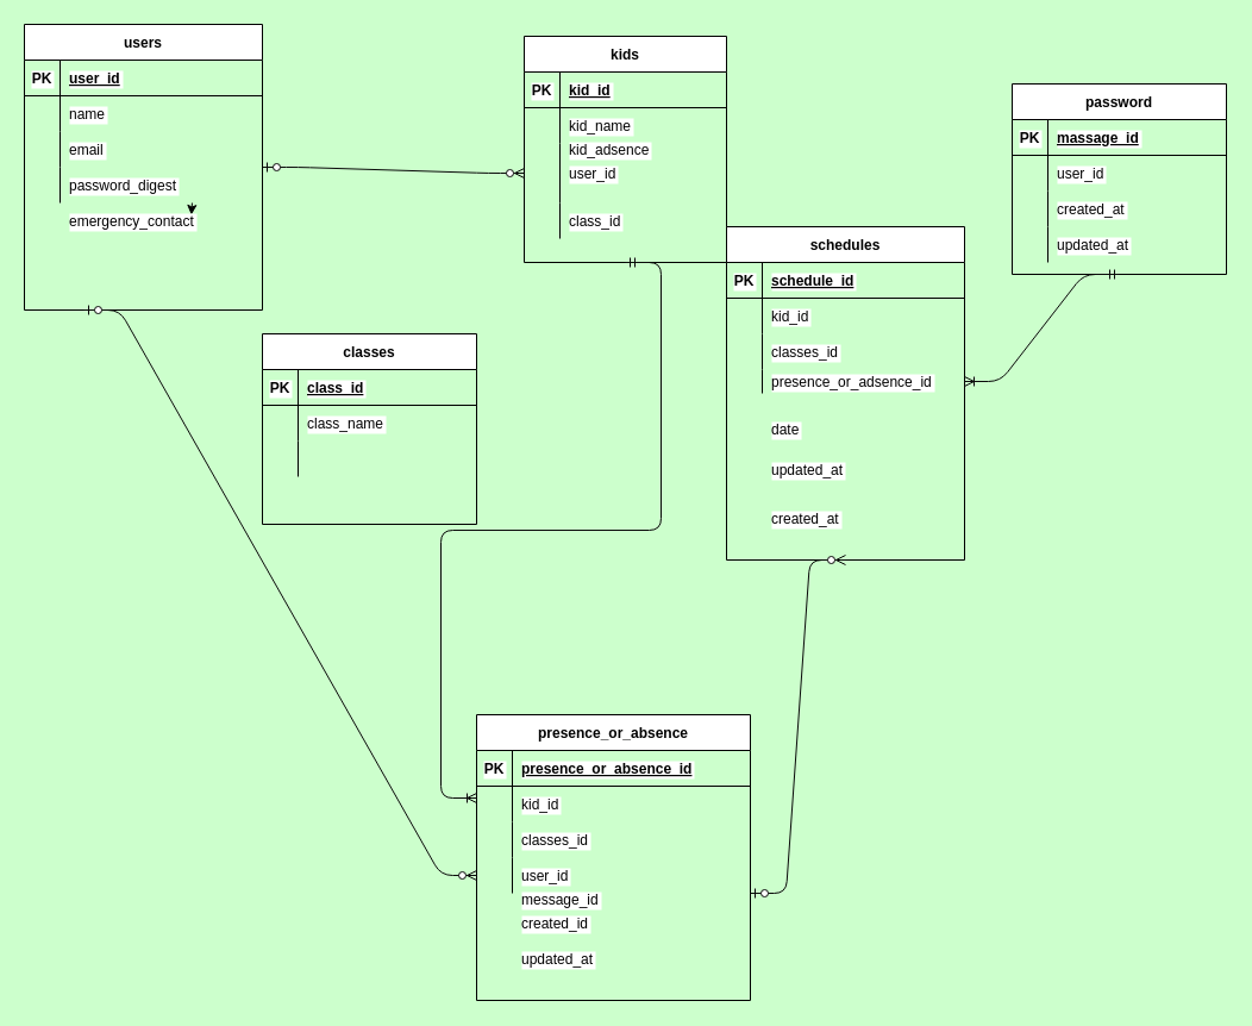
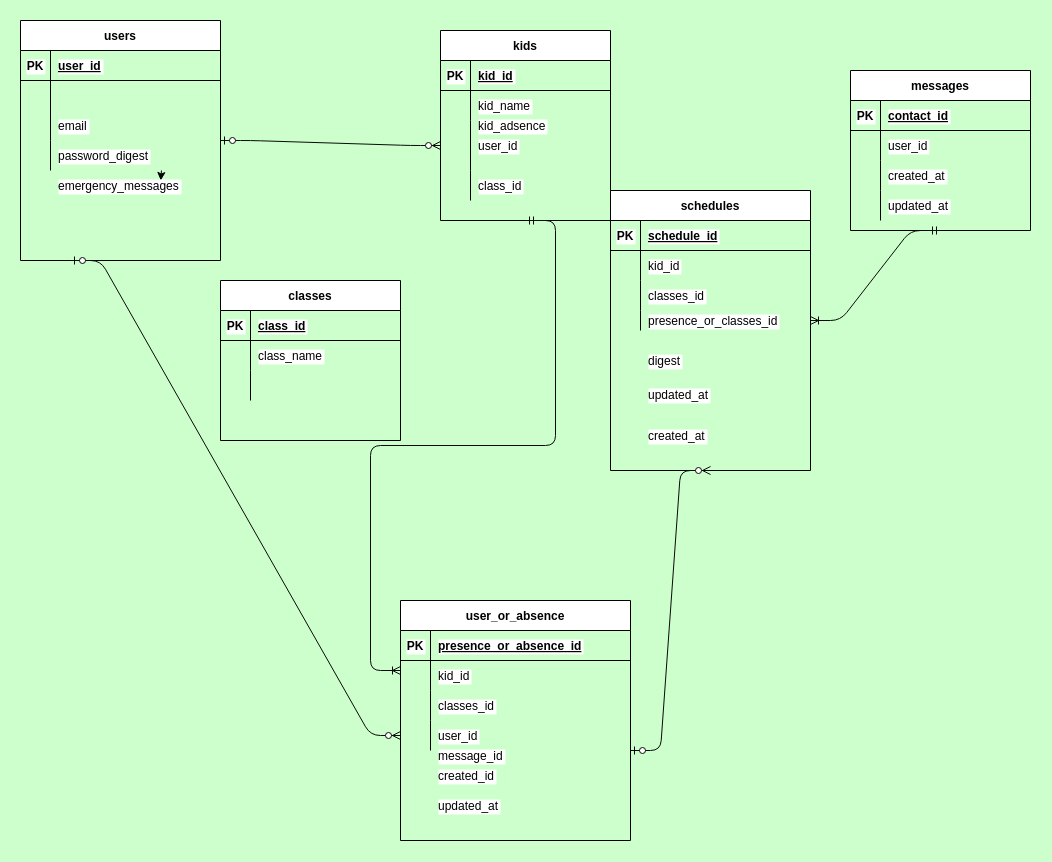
- <mxCell id="74" value="password" style="shape=table;startSize=30;container=1;collapsible=1;childLayout=tableLayout;fixedRows=1;rowLines=0;fontStyle=1;align=center;resizeLast=1;labelBackgroundColor=#FFFFFF;fontColor=#000000;" vertex="1" parent="1"><mxGeometry x="850" y="70" width="180" height="160" as="geometry" /></mxCell>
+ <mxCell id="74" value="messages" style="shape=table;startSize=30;container=1;collapsible=1;childLayout=tableLayout;fixedRows=1;rowLines=0;fontStyle=1;align=center;resizeLast=1;labelBackgroundColor=#FFFFFF;fontColor=#000000;" vertex="1" parent="1"><mxGeometry x="850" y="70" width="180" height="160" as="geometry" /></mxCell>
- <mxCell id="9" value="name" style="shape=partialRectangle;connectable=0;fillColor=none;top=0;left=0;bottom=0;right=0;align=left;spacingLeft=6;overflow=hidden;labelBackgroundColor=#FFFFFF;fontColor=#000000;" vertex="1" parent="7"><mxGeometry x="30" width="170" height="30" as="geometry"><mxRectangle width="170" height="30" as="alternateBounds" /></mxGeometry></mxCell>
- <mxCell id="77" value="massage_id" style="shape=partialRectangle;connectable=0;fillColor=none;top=0;left=0;bottom=0;right=0;align=left;spacingLeft=6;fontStyle=5;overflow=hidden;labelBackgroundColor=#FFFFFF;fontColor=#000000;" vertex="1" parent="75"><mxGeometry x="30" width="150" height="30" as="geometry"><mxRectangle width="150" height="30" as="alternateBounds" /></mxGeometry></mxCell>
+ <mxCell id="77" value="contact_id" style="shape=partialRectangle;connectable=0;fillColor=none;top=0;left=0;bottom=0;right=0;align=left;spacingLeft=6;fontStyle=5;overflow=hidden;labelBackgroundColor=#FFFFFF;fontColor=#000000;" vertex="1" parent="75"><mxGeometry x="30" width="150" height="30" as="geometry"><mxRectangle width="150" height="30" as="alternateBounds" /></mxGeometry></mxCell>
- <mxCell id="29" value="emergency_contact" style="shape=partialRectangle;connectable=0;fillColor=none;top=0;left=0;bottom=0;right=0;align=left;spacingLeft=6;overflow=hidden;labelBackgroundColor=#FFFFFF;fontColor=#000000;" vertex="1" parent="1"><mxGeometry x="50" y="170" width="170" height="30" as="geometry"><mxRectangle width="170" height="30" as="alternateBounds" /></mxGeometry></mxCell>
+ <mxCell id="29" value="emergency_messages" style="shape=partialRectangle;connectable=0;fillColor=none;top=0;left=0;bottom=0;right=0;align=left;spacingLeft=6;overflow=hidden;labelBackgroundColor=#FFFFFF;fontColor=#000000;" vertex="1" parent="1"><mxGeometry x="50" y="170" width="170" height="30" as="geometry"><mxRectangle width="170" height="30" as="alternateBounds" /></mxGeometry></mxCell>
- <mxCell id="54" value="presence_or_adsence_id" style="shape=partialRectangle;connectable=0;fillColor=none;top=0;left=0;bottom=0;right=0;align=left;spacingLeft=6;overflow=hidden;labelBackgroundColor=#FFFFFF;fontColor=#000000;" vertex="1" parent="52"><mxGeometry x="30" width="170" height="20" as="geometry"><mxRectangle width="170" height="20" as="alternateBounds" /></mxGeometry></mxCell>
+ <mxCell id="54" value="presence_or_classes_id" style="shape=partialRectangle;connectable=0;fillColor=none;top=0;left=0;bottom=0;right=0;align=left;spacingLeft=6;overflow=hidden;labelBackgroundColor=#FFFFFF;fontColor=#000000;" vertex="1" parent="52"><mxGeometry x="30" width="170" height="20" as="geometry"><mxRectangle width="170" height="20" as="alternateBounds" /></mxGeometry></mxCell>
- <mxCell id="55" value="date" style="shape=partialRectangle;connectable=0;fillColor=none;top=0;left=0;bottom=0;right=0;align=left;spacingLeft=6;overflow=hidden;labelBackgroundColor=#FFFFFF;fontColor=#000000;" vertex="1" parent="1"><mxGeometry x="640" y="345" width="170" height="30" as="geometry"><mxRectangle width="170" height="30" as="alternateBounds" /></mxGeometry></mxCell>
+ <mxCell id="55" value="digest" style="shape=partialRectangle;connectable=0;fillColor=none;top=0;left=0;bottom=0;right=0;align=left;spacingLeft=6;overflow=hidden;labelBackgroundColor=#FFFFFF;fontColor=#000000;" vertex="1" parent="1"><mxGeometry x="640" y="345" width="170" height="30" as="geometry"><mxRectangle width="170" height="30" as="alternateBounds" /></mxGeometry></mxCell>
- <mxCell id="58" value="presence_or_absence" style="shape=table;startSize=30;container=1;collapsible=1;childLayout=tableLayout;fixedRows=1;rowLines=0;fontStyle=1;align=center;resizeLast=1;labelBackgroundColor=#FFFFFF;fontColor=#000000;" vertex="1" parent="1"><mxGeometry x="400" y="600" width="230" height="240" as="geometry" /></mxCell>
+ <mxCell id="58" value="user_or_absence" style="shape=table;startSize=30;container=1;collapsible=1;childLayout=tableLayout;fixedRows=1;rowLines=0;fontStyle=1;align=center;resizeLast=1;labelBackgroundColor=#FFFFFF;fontColor=#000000;" vertex="1" parent="1"><mxGeometry x="400" y="600" width="230" height="240" as="geometry" /></mxCell>
